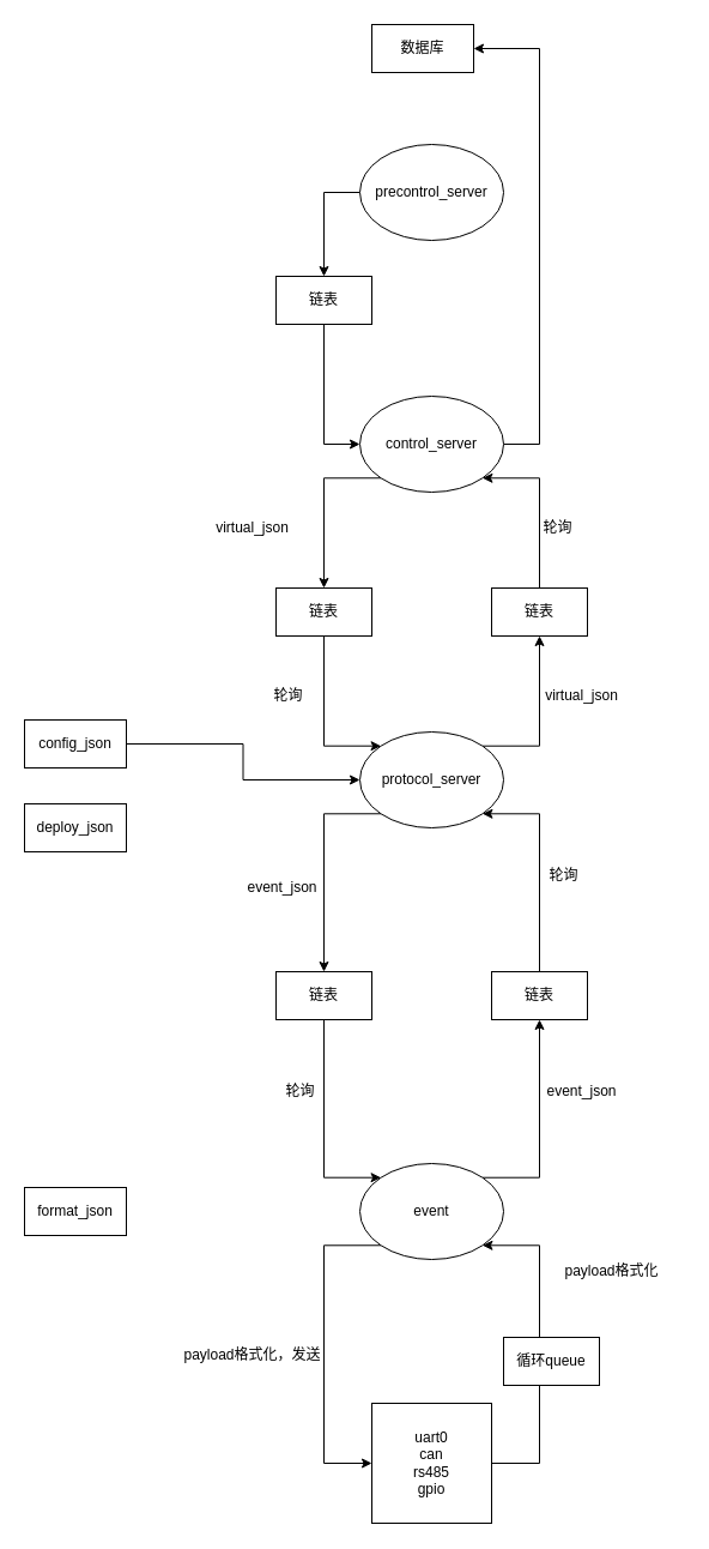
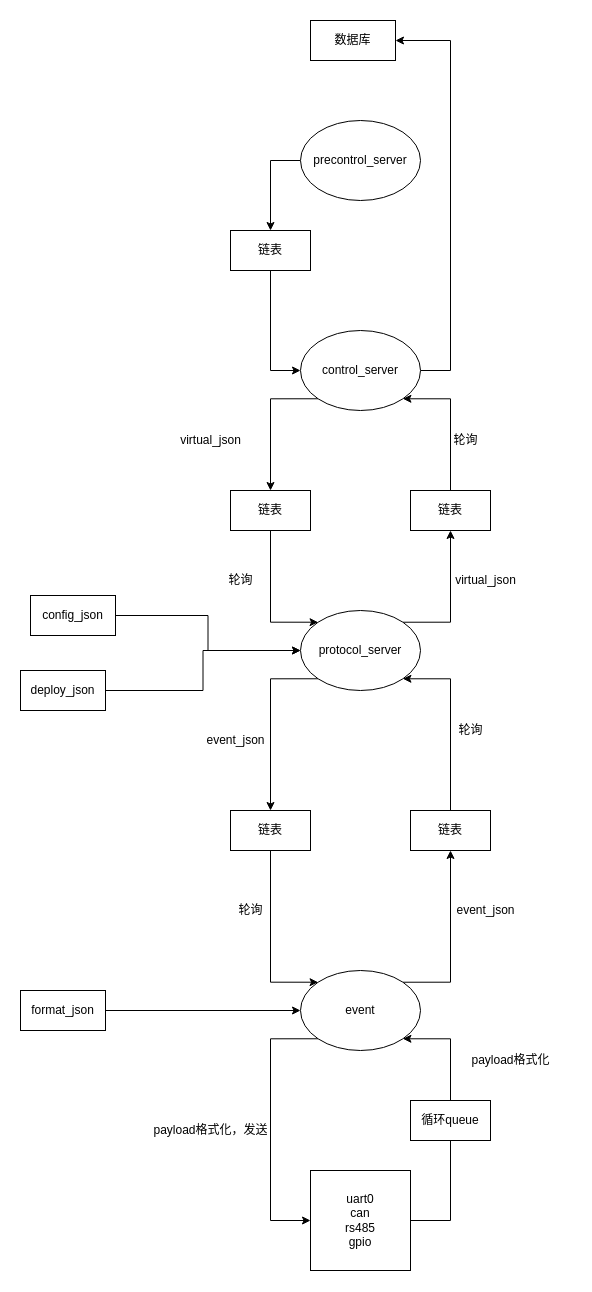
- <mxCell id="33" value="config_json" style="rounded=0;whiteSpace=wrap;html=1;" vertex="1" parent="1"><mxGeometry x="20" y="600" width="85" height="40" as="geometry" /></mxCell>
+ <mxCell id="33" value="config_json" style="rounded=0;whiteSpace=wrap;html=1;" vertex="1" parent="1"><mxGeometry x="30" y="595" width="85" height="40" as="geometry" /></mxCell>
+ <mxCell id="34" style="edgeStyle=orthogonalEdgeStyle;rounded=0;orthogonalLoop=1;jettySize=auto;html=1;entryX=0;entryY=0.5;entryDx=0;entryDy=0;" edge="1" parent="1" source="35" target="17"><mxGeometry relative="1" as="geometry"><mxPoint x="260" y="660" as="targetPoint" /></mxGeometry></mxCell>
+ <mxCell id="36" style="edgeStyle=orthogonalEdgeStyle;rounded=0;orthogonalLoop=1;jettySize=auto;html=1;entryX=0;entryY=0.5;entryDx=0;entryDy=0;" edge="1" parent="1" source="37" target="4"><mxGeometry relative="1" as="geometry" /></mxCell>
- <mxCell id="7" value="循环queue" style="rounded=0;whiteSpace=wrap;html=1;" vertex="1" parent="1"><mxGeometry x="420" y="1115" width="80" height="40" as="geometry" /></mxCell>
+ <mxCell id="7" value="循环queue" style="rounded=0;whiteSpace=wrap;html=1;" vertex="1" parent="1"><mxGeometry x="410" y="1100" width="80" height="40" as="geometry" /></mxCell>
